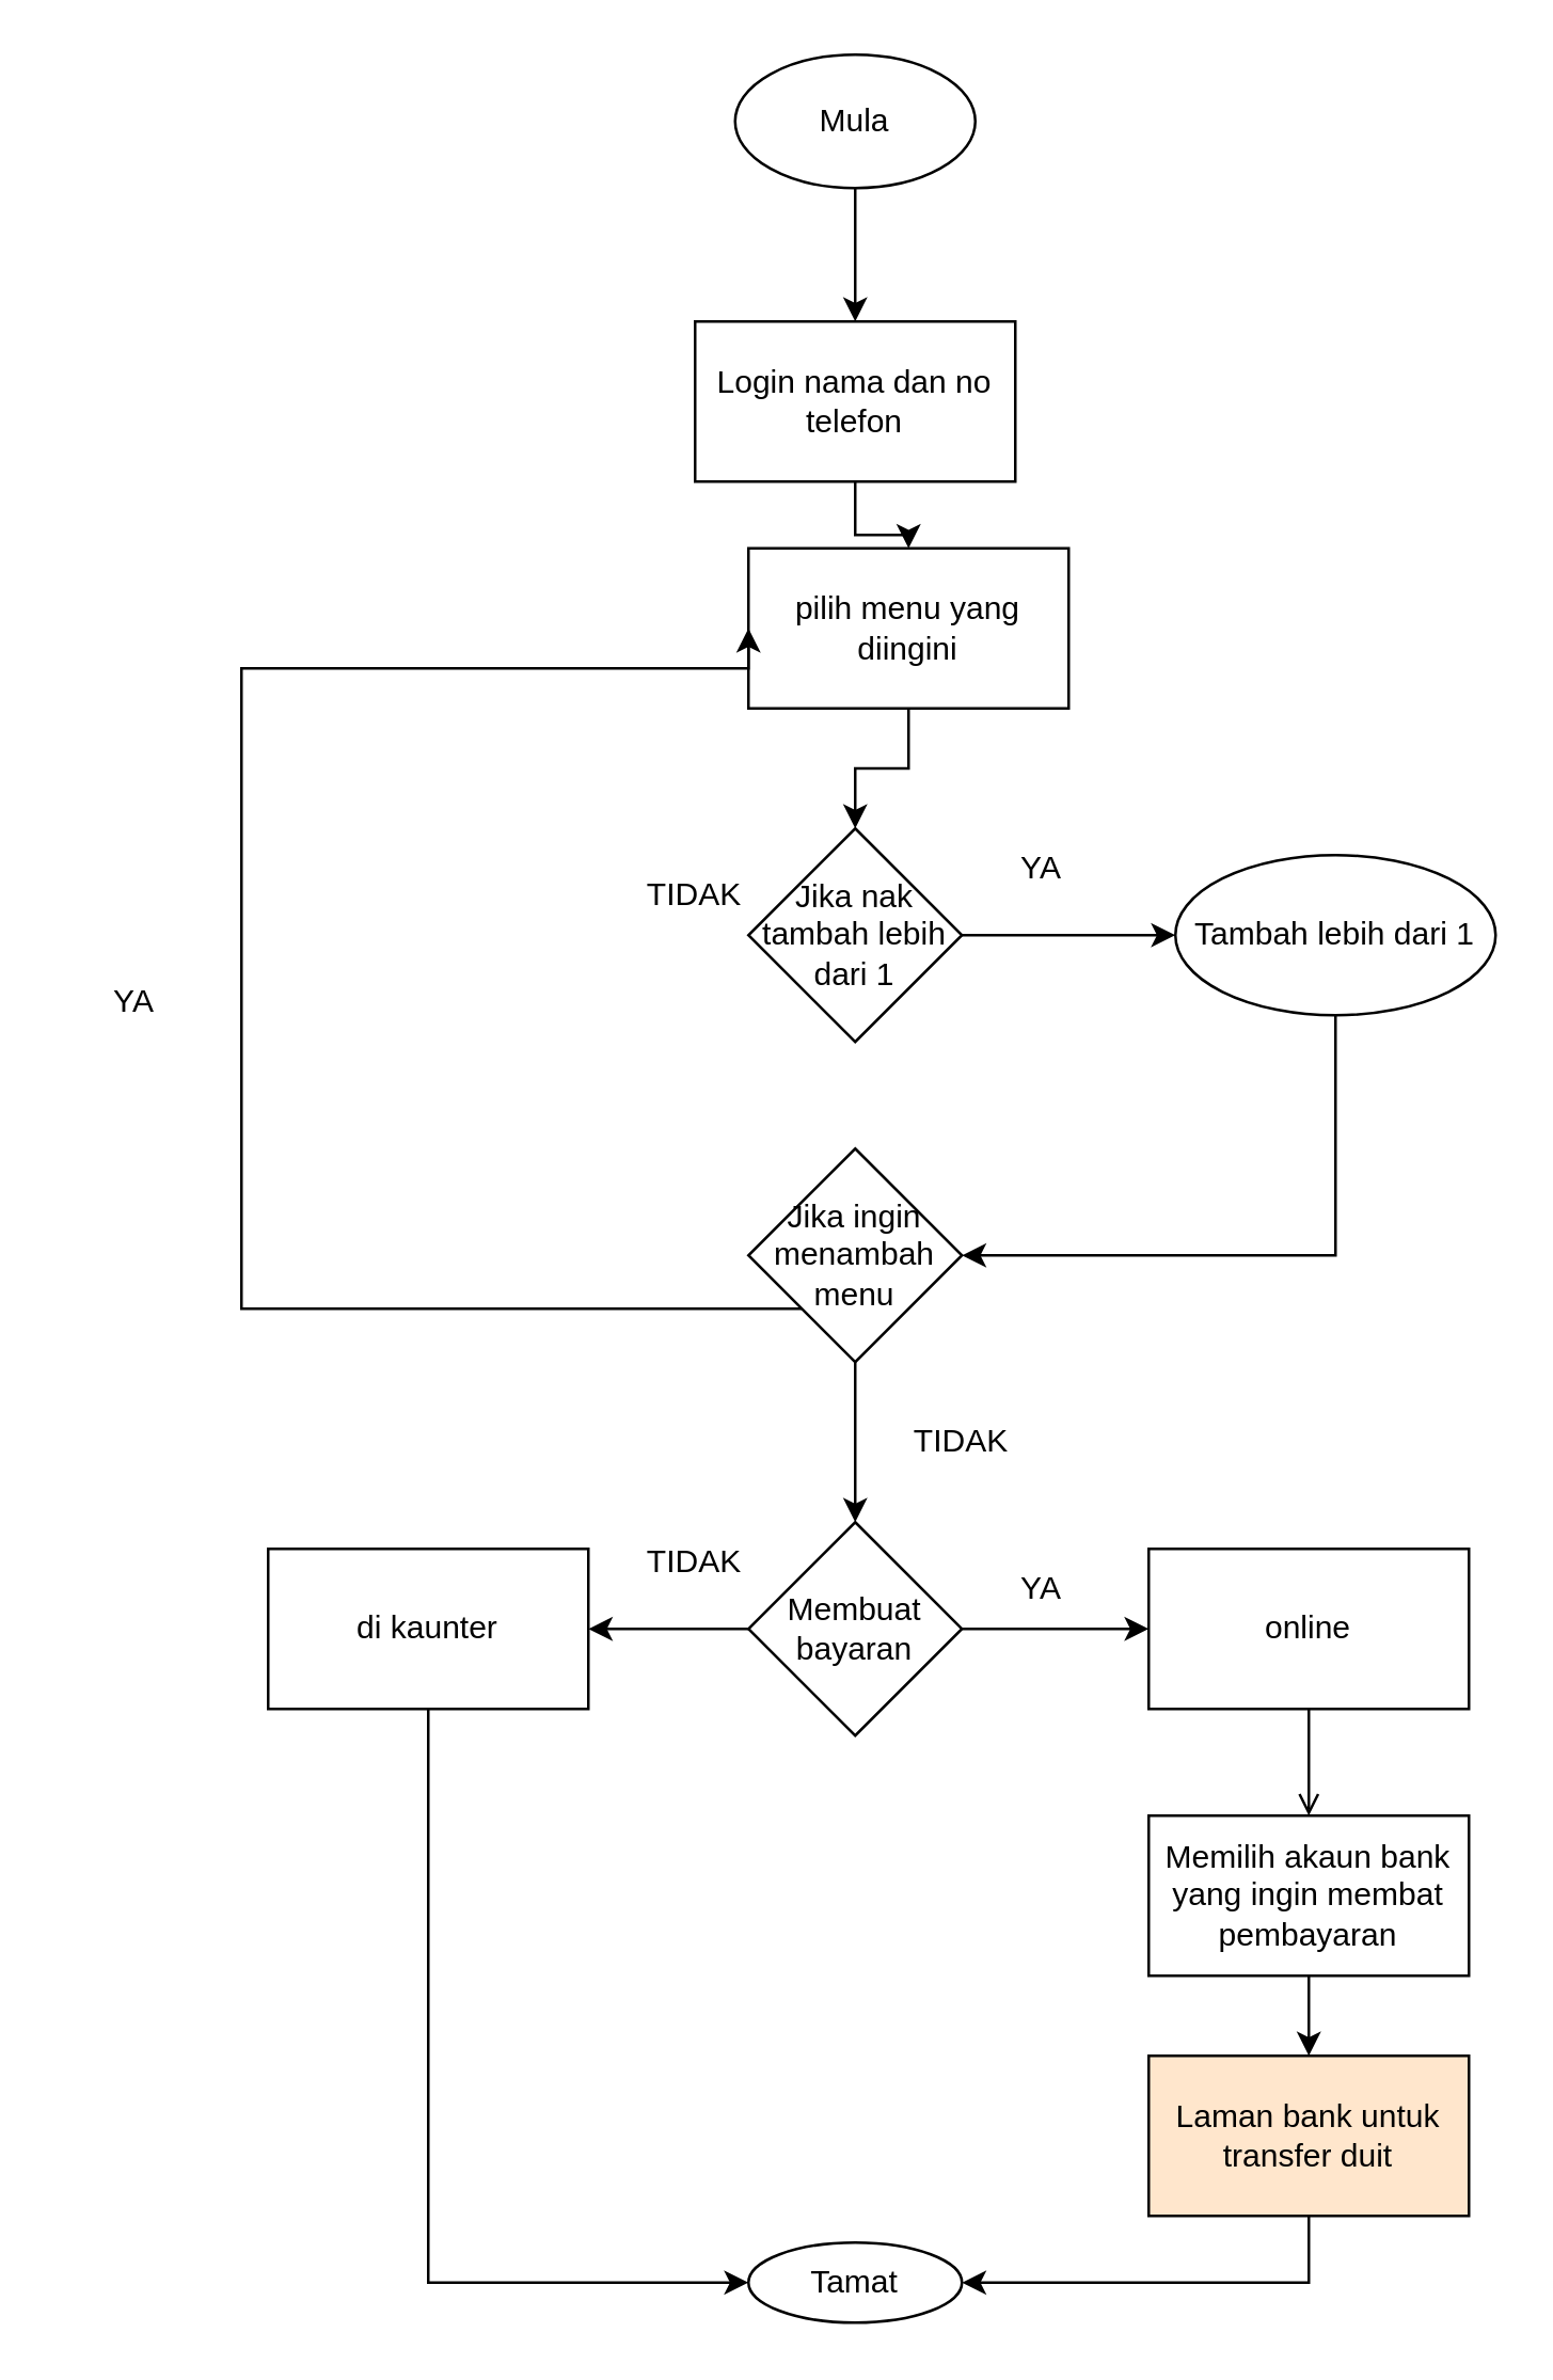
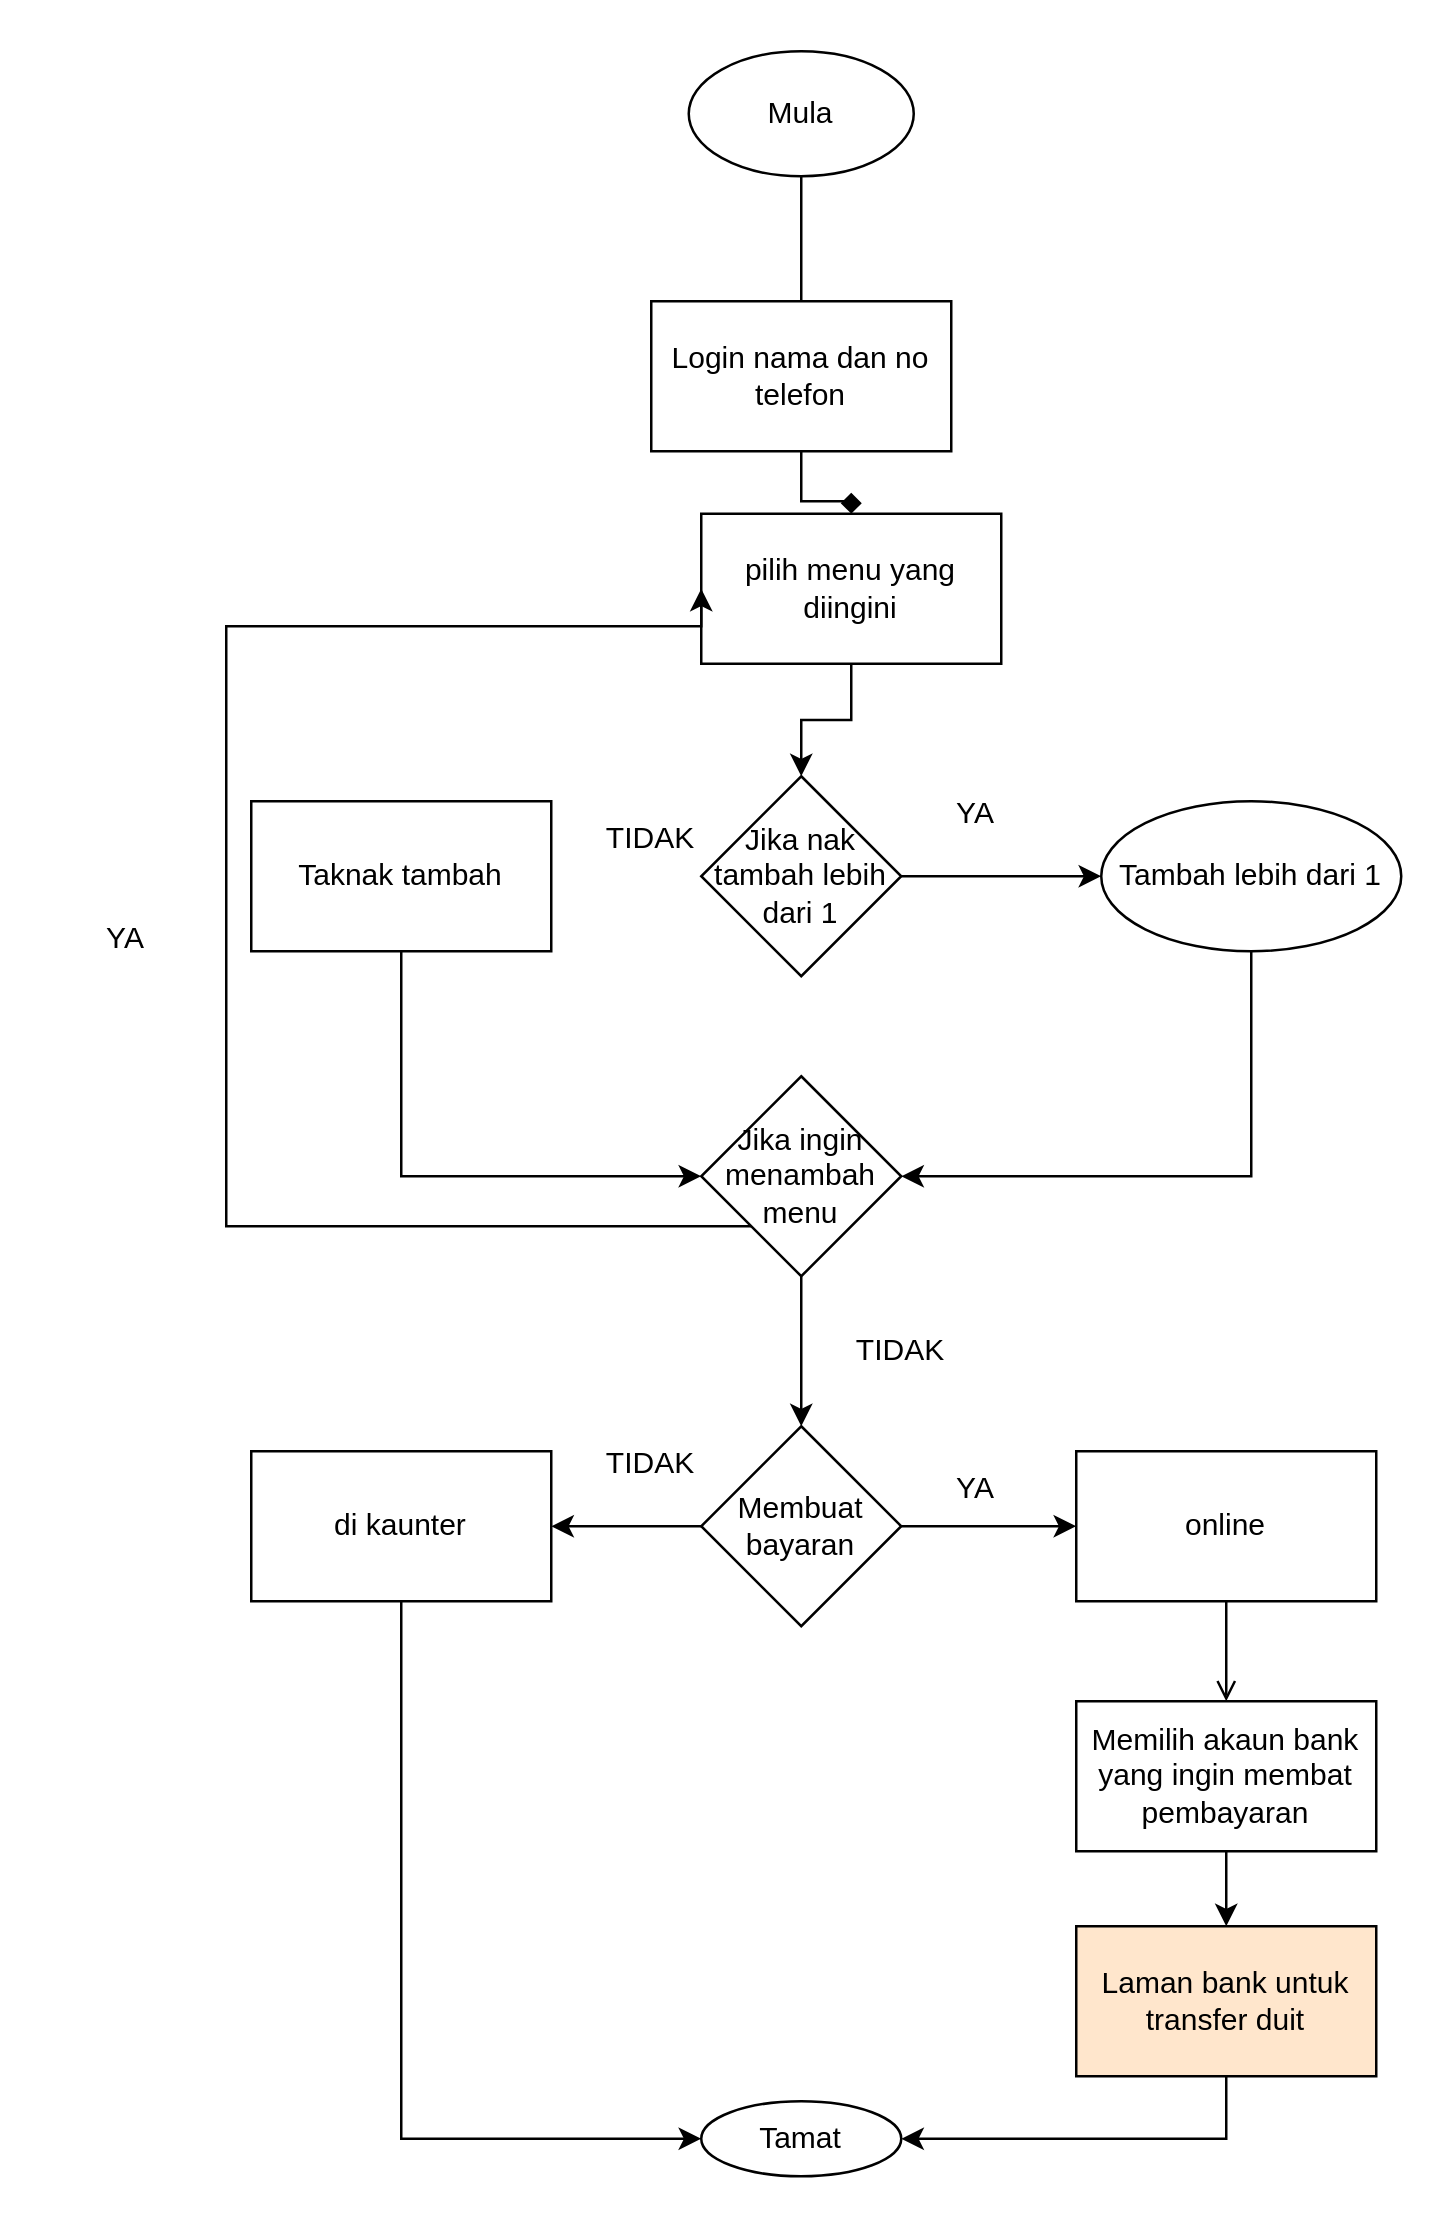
- <mxCell id="2" value="" style="edgeStyle=orthogonalEdgeStyle;rounded=0;orthogonalLoop=1;jettySize=auto;html=1;" edge="1" parent="1" source="3" target="5"><mxGeometry relative="1" as="geometry" /></mxCell>
+ <mxCell id="2" value="" style="edgeStyle=orthogonalEdgeStyle;rounded=0;orthogonalLoop=1;jettySize=auto;html=1;endArrow=none;" edge="1" parent="1" source="3" target="5"><mxGeometry relative="1" as="geometry" /></mxCell>
- <mxCell id="4" value="" style="edgeStyle=orthogonalEdgeStyle;rounded=0;orthogonalLoop=1;jettySize=auto;html=1;" edge="1" parent="1" source="5" target="7"><mxGeometry relative="1" as="geometry" /></mxCell>
+ <mxCell id="4" value="" style="edgeStyle=orthogonalEdgeStyle;rounded=0;orthogonalLoop=1;jettySize=auto;html=1;endArrow=diamond;" edge="1" parent="1" source="5" target="7"><mxGeometry relative="1" as="geometry" /></mxCell>
+ <mxCell id="13" value="Taknak tambah" style="whiteSpace=wrap;html=1;" vertex="1" parent="1"><mxGeometry x="100" y="320" width="120" height="60" as="geometry" /></mxCell>
+ <mxCell id="12" style="edgeStyle=orthogonalEdgeStyle;rounded=0;orthogonalLoop=1;jettySize=auto;html=1;exitX=0.5;exitY=1;exitDx=0;exitDy=0;entryX=0;entryY=0.5;entryDx=0;entryDy=0;" edge="1" parent="1" source="13" target="16"><mxGeometry relative="1" as="geometry" /></mxCell>
